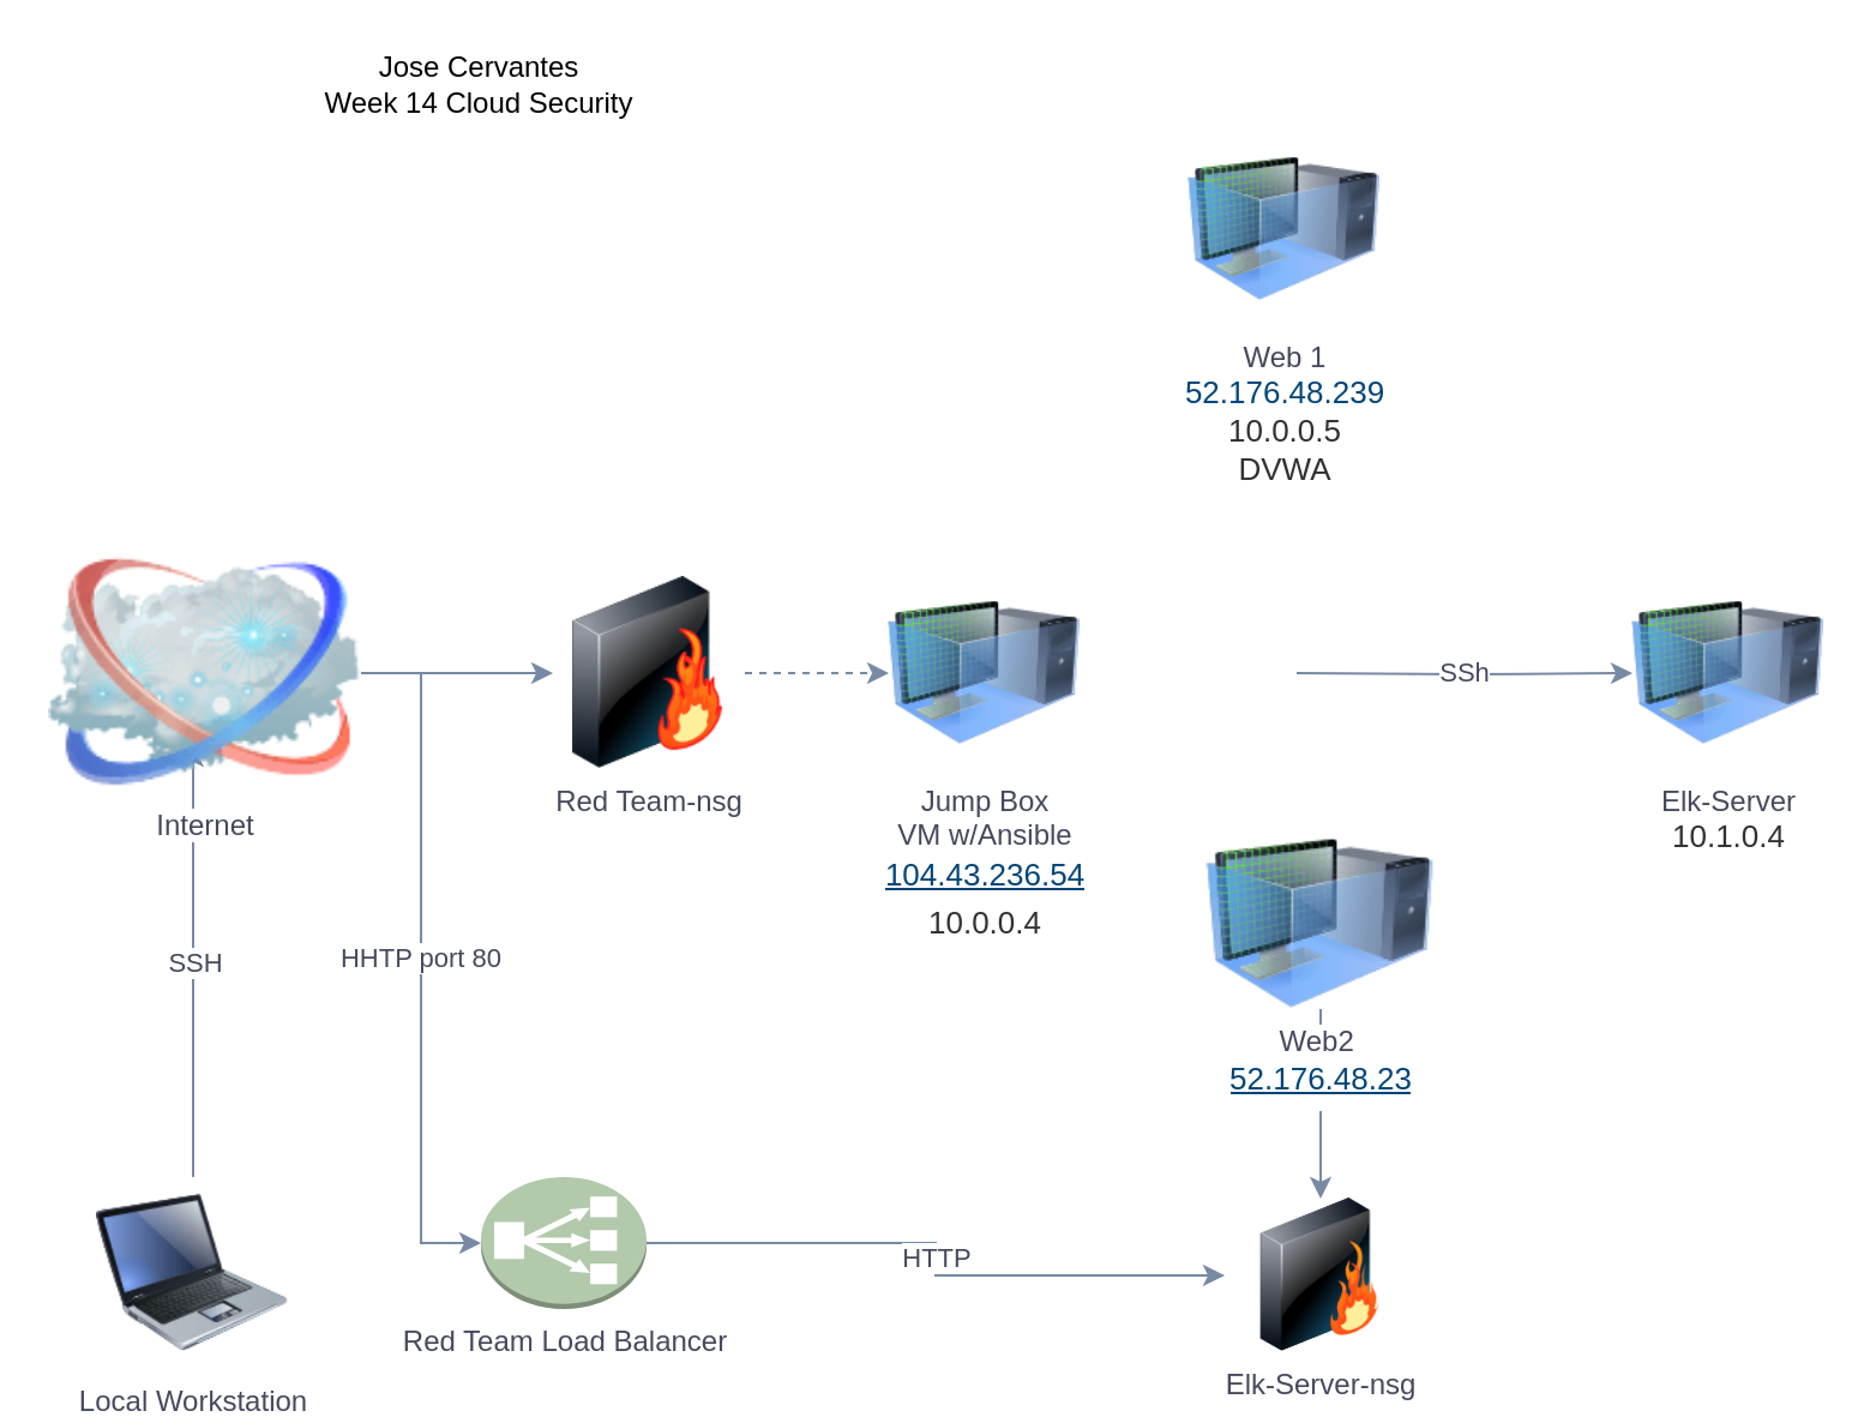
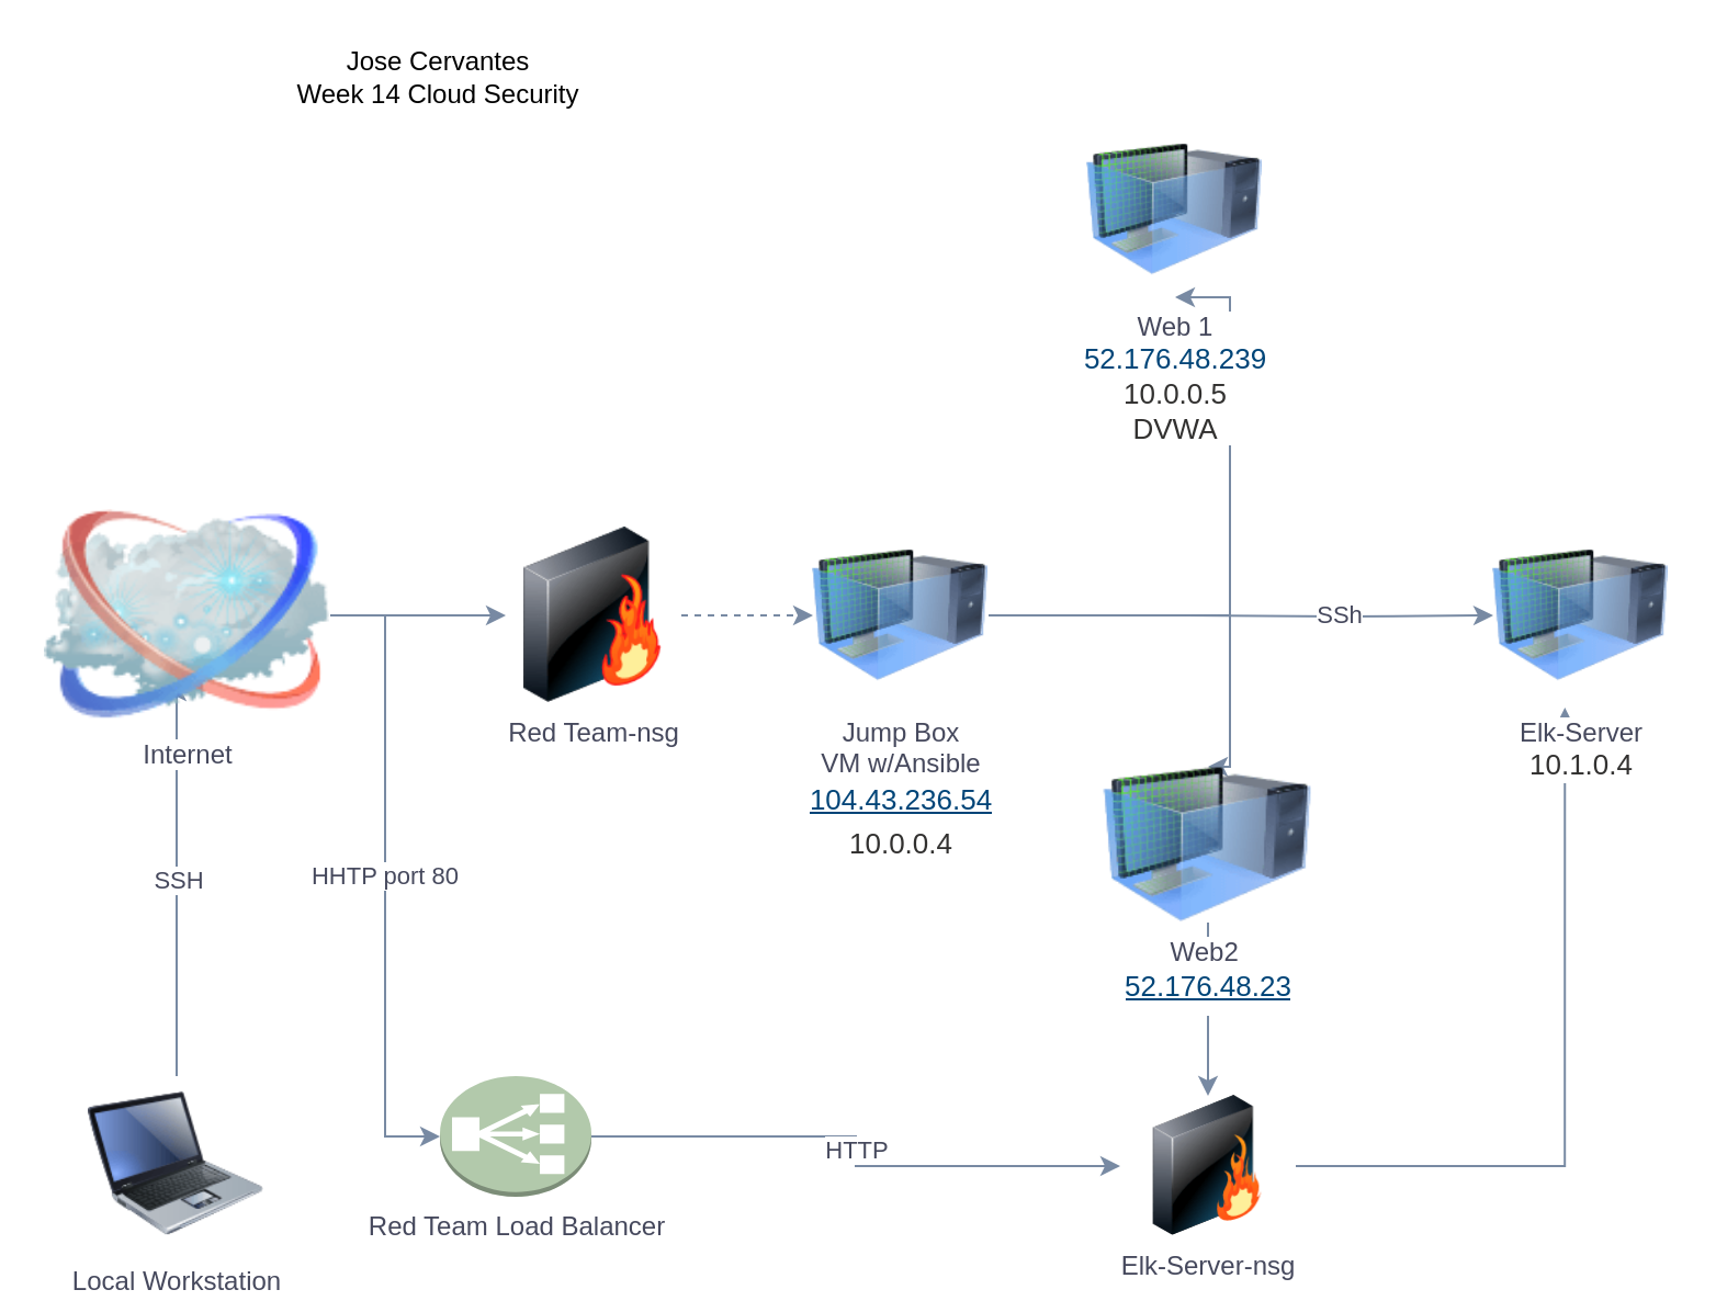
+ <mxCell id="9" style="edgeStyle=orthogonalEdgeStyle;rounded=0;orthogonalLoop=1;jettySize=auto;html=1;entryX=0.5;entryY=1;entryDx=0;entryDy=0;exitX=1;exitY=0.5;exitDx=0;exitDy=0;strokeColor=#788AA3;fontColor=#46495D;" parent="1" source="12" target="17" edge="1"><mxGeometry relative="1" as="geometry"><mxPoint x="560" y="350" as="sourcePoint" /><Array as="points"><mxPoint x="560" y="280" /></Array></mxGeometry></mxCell>
+ <mxCell id="10" style="edgeStyle=orthogonalEdgeStyle;rounded=0;orthogonalLoop=1;jettySize=auto;html=1;entryX=0.5;entryY=0;entryDx=0;entryDy=0;strokeColor=#788AA3;fontColor=#46495D;" parent="1" source="12" target="19" edge="1"><mxGeometry relative="1" as="geometry"><Array as="points"><mxPoint x="560" y="280" /></Array></mxGeometry></mxCell>
+ <mxCell id="15" style="edgeStyle=orthogonalEdgeStyle;rounded=0;orthogonalLoop=1;jettySize=auto;html=1;entryX=0.408;entryY=1.025;entryDx=0;entryDy=0;entryPerimeter=0;strokeColor=#788AA3;fontColor=#46495D;" parent="1" source="16" target="20" edge="1"><mxGeometry relative="1" as="geometry" /></mxCell>
